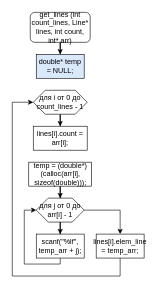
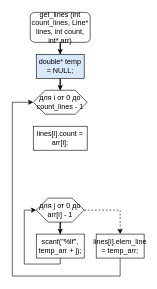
+ <mxCell id="4" style="edgeStyle=orthogonalEdgeStyle;rounded=0;orthogonalLoop=1;jettySize=auto;html=1;entryX=0.5;entryY=0;entryDx=0;entryDy=0;" edge="1" parent="1" source="5" target="7"><mxGeometry relative="1" as="geometry" /></mxCell>
- <mxCell id="6" style="edgeStyle=orthogonalEdgeStyle;rounded=0;orthogonalLoop=1;jettySize=auto;html=1;entryX=0.5;entryY=0;entryDx=0;entryDy=0;" edge="1" parent="1" source="7" target="8"><mxGeometry relative="1" as="geometry" /></mxCell>
- <mxCell id="13" value="temp = (double*) (calloc(arr[i], sizeof(double)));" style="rounded=0;whiteSpace=wrap;html=1;" vertex="1" parent="1"><mxGeometry x="47.5" y="270" width="105" height="40" as="geometry" /></mxCell>
- <mxCell id="12" style="edgeStyle=orthogonalEdgeStyle;rounded=0;orthogonalLoop=1;jettySize=auto;html=1;entryX=0.5;entryY=0;entryDx=0;entryDy=0;" edge="1" parent="1" source="13" target="11"><mxGeometry relative="1" as="geometry" /></mxCell>
- <mxCell id="10" style="edgeStyle=orthogonalEdgeStyle;rounded=0;orthogonalLoop=1;jettySize=auto;html=1;entryX=0.5;entryY=0;entryDx=0;entryDy=0;" edge="1" parent="1" source="11" target="17"><mxGeometry relative="1" as="geometry" /></mxCell>
+ <mxCell id="10" style="edgeStyle=orthogonalEdgeStyle;rounded=0;orthogonalLoop=1;jettySize=auto;html=1;entryX=0.5;entryY=0;entryDx=0;entryDy=0;dashed=1;" edge="1" parent="1" source="11" target="17"><mxGeometry relative="1" as="geometry" /></mxCell>
